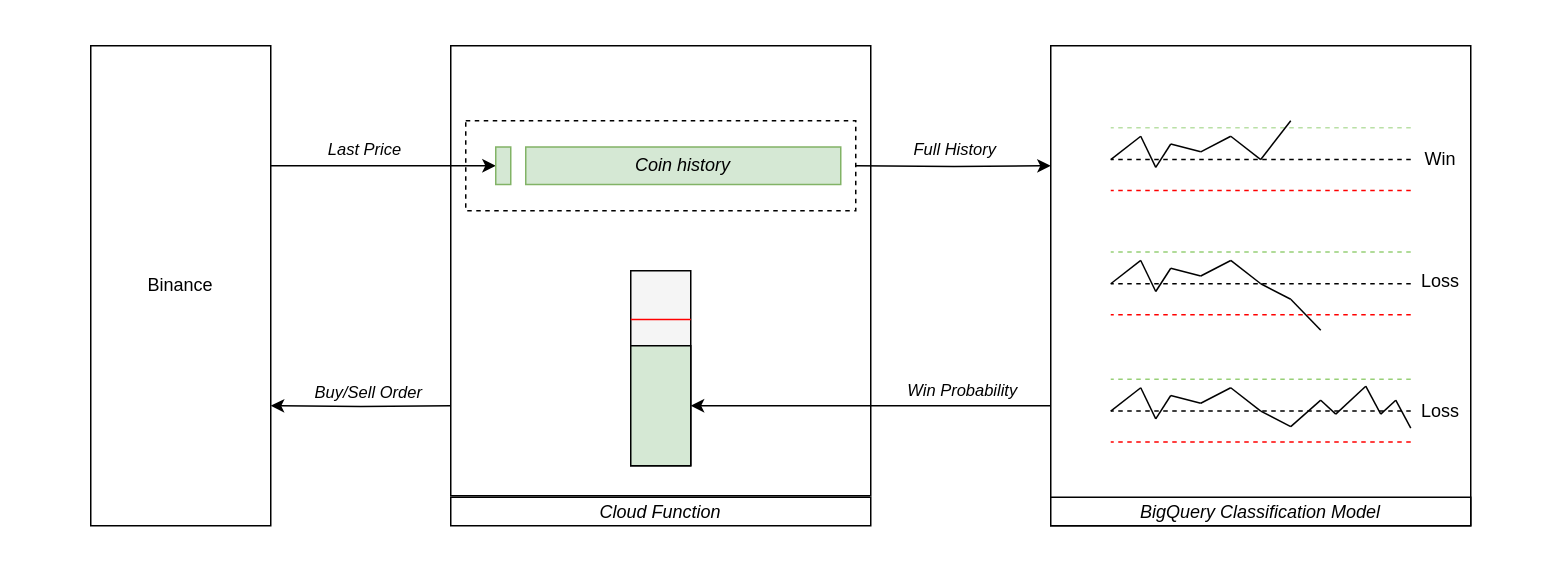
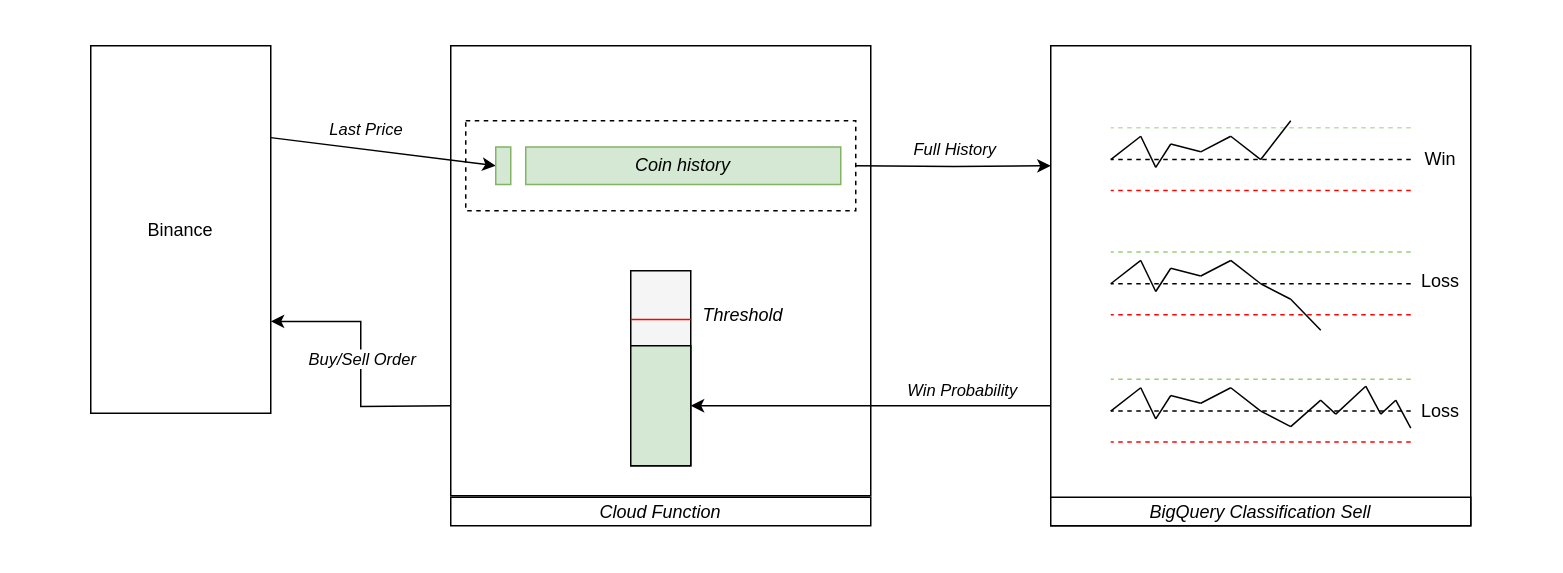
- <mxCell id="13" value="Binance" style="rounded=0;whiteSpace=wrap;html=1;" vertex="1" parent="1"><mxGeometry x="60" y="30" width="120" height="320" as="geometry" /></mxCell>
+ <mxCell id="13" value="Binance" style="rounded=0;whiteSpace=wrap;html=1;" vertex="1" parent="1"><mxGeometry x="60" y="30" width="120" height="245" as="geometry" /></mxCell>
+ <mxCell id="22" value="Threshold" style="text;html=1;strokeColor=none;fillColor=none;align=center;verticalAlign=middle;whiteSpace=wrap;rounded=0;fontStyle=2" vertex="1" parent="1"><mxGeometry x="460" y="190" width="70" height="40" as="geometry" /></mxCell>
- <mxCell id="9" value="&lt;i&gt;BigQuery Classification Model&lt;/i&gt;" style="rounded=0;whiteSpace=wrap;html=1;" vertex="1" parent="1"><mxGeometry x="700" y="331" width="280" height="19" as="geometry" /></mxCell>
+ <mxCell id="9" value="&lt;i&gt;BigQuery Classification Sell&lt;/i&gt;" style="rounded=0;whiteSpace=wrap;html=1;" vertex="1" parent="1"><mxGeometry x="700" y="331" width="280" height="19" as="geometry" /></mxCell>
